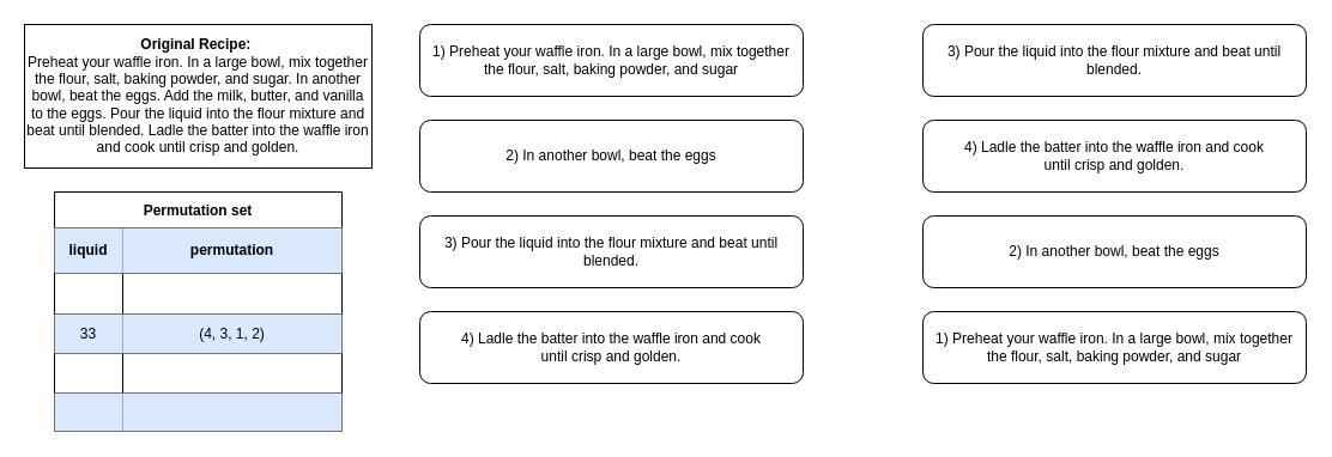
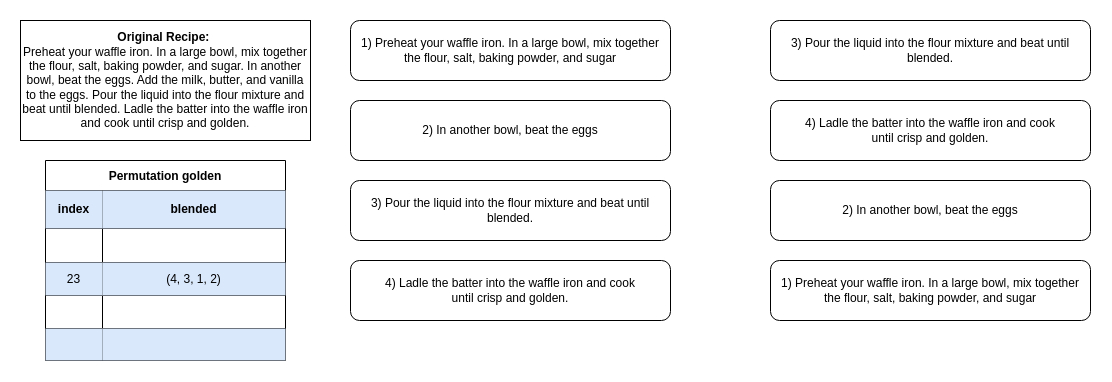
- <mxCell id="7" value="Permutation set" style="shape=table;startSize=30;container=1;collapsible=0;childLayout=tableLayout;fontStyle=1;align=center;" vertex="1" parent="1"><mxGeometry x="45" y="160" width="240" height="200" as="geometry" /></mxCell>
+ <mxCell id="7" value="Permutation golden" style="shape=table;startSize=30;container=1;collapsible=0;childLayout=tableLayout;fontStyle=1;align=center;" vertex="1" parent="1"><mxGeometry x="45" y="160" width="240" height="200" as="geometry" /></mxCell>
- <mxCell id="9" value="liquid" style="shape=partialRectangle;html=1;whiteSpace=wrap;connectable=0;fillColor=#dae8fc;top=0;left=0;bottom=0;right=0;overflow=hidden;fontStyle=1;strokeColor=#6c8ebf;" vertex="1" parent="8"><mxGeometry width="57" height="38" as="geometry"><mxRectangle width="57" height="38" as="alternateBounds" /></mxGeometry></mxCell>
+ <mxCell id="9" value="index" style="shape=partialRectangle;html=1;whiteSpace=wrap;connectable=0;fillColor=#dae8fc;top=0;left=0;bottom=0;right=0;overflow=hidden;fontStyle=1;strokeColor=#6c8ebf;" vertex="1" parent="8"><mxGeometry width="57" height="38" as="geometry"><mxRectangle width="57" height="38" as="alternateBounds" /></mxGeometry></mxCell>
- <mxCell id="10" value="permutation" style="shape=partialRectangle;html=1;whiteSpace=wrap;connectable=0;fillColor=#dae8fc;top=0;left=0;bottom=0;right=0;overflow=hidden;fontStyle=1;strokeColor=#6c8ebf;" vertex="1" parent="8"><mxGeometry x="57" width="183" height="38" as="geometry"><mxRectangle width="183" height="38" as="alternateBounds" /></mxGeometry></mxCell>
+ <mxCell id="10" value="blended" style="shape=partialRectangle;html=1;whiteSpace=wrap;connectable=0;fillColor=#dae8fc;top=0;left=0;bottom=0;right=0;overflow=hidden;fontStyle=1;strokeColor=#6c8ebf;" vertex="1" parent="8"><mxGeometry x="57" width="183" height="38" as="geometry"><mxRectangle width="183" height="38" as="alternateBounds" /></mxGeometry></mxCell>
- <mxCell id="15" value="33" style="shape=partialRectangle;html=1;whiteSpace=wrap;connectable=0;fillColor=#dae8fc;top=0;left=0;bottom=0;right=0;overflow=hidden;strokeColor=#6c8ebf;" vertex="1" parent="14"><mxGeometry width="57" height="33" as="geometry"><mxRectangle width="57" height="33" as="alternateBounds" /></mxGeometry></mxCell>
+ <mxCell id="15" value="23" style="shape=partialRectangle;html=1;whiteSpace=wrap;connectable=0;fillColor=#dae8fc;top=0;left=0;bottom=0;right=0;overflow=hidden;strokeColor=#6c8ebf;" vertex="1" parent="14"><mxGeometry width="57" height="33" as="geometry"><mxRectangle width="57" height="33" as="alternateBounds" /></mxGeometry></mxCell>
